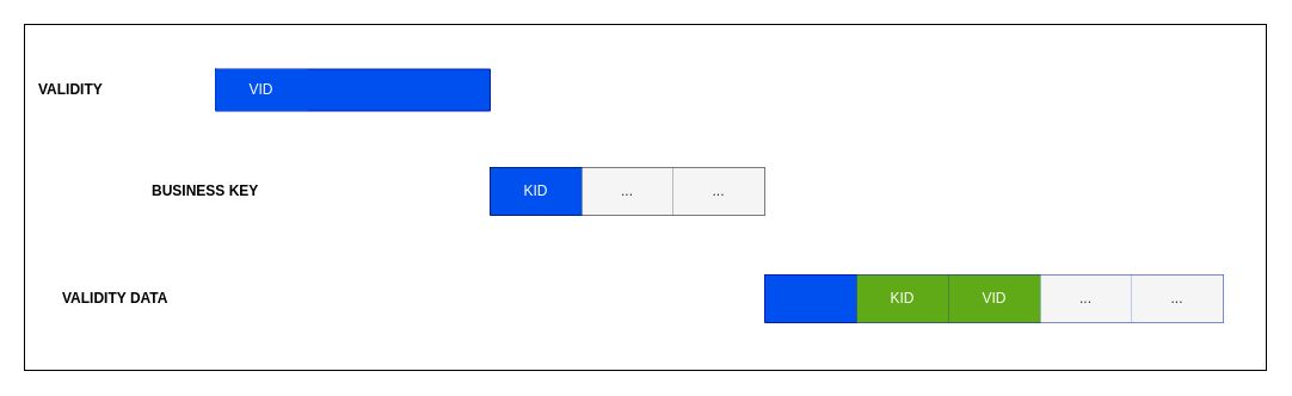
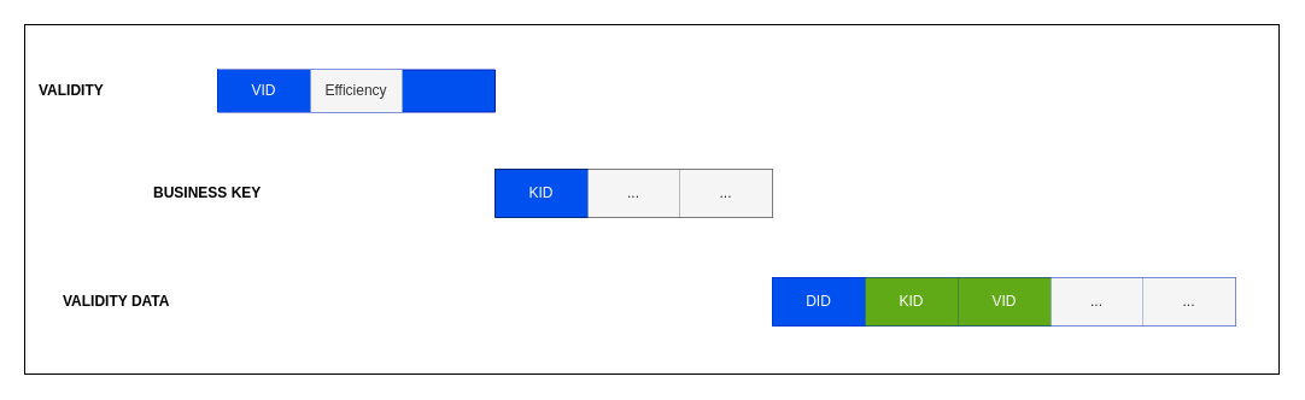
+ <mxCell id="9" value="Efficiency" style="shape=partialRectangle;html=1;whiteSpace=wrap;connectable=0;fillColor=#f5f5f5;top=0;left=0;bottom=0;right=0;overflow=hidden;strokeColor=#666666;fontColor=#333333;" vertex="1" parent="7"><mxGeometry x="77" width="76" height="35" as="geometry" /></mxCell>
+ <mxCell id="17" value="DID" style="shape=partialRectangle;html=1;whiteSpace=wrap;connectable=0;fillColor=#0050ef;top=0;left=0;bottom=0;right=0;overflow=hidden;strokeColor=#001DBC;fontColor=#ffffff;" vertex="1" parent="16"><mxGeometry width="77" height="40" as="geometry" /></mxCell>
